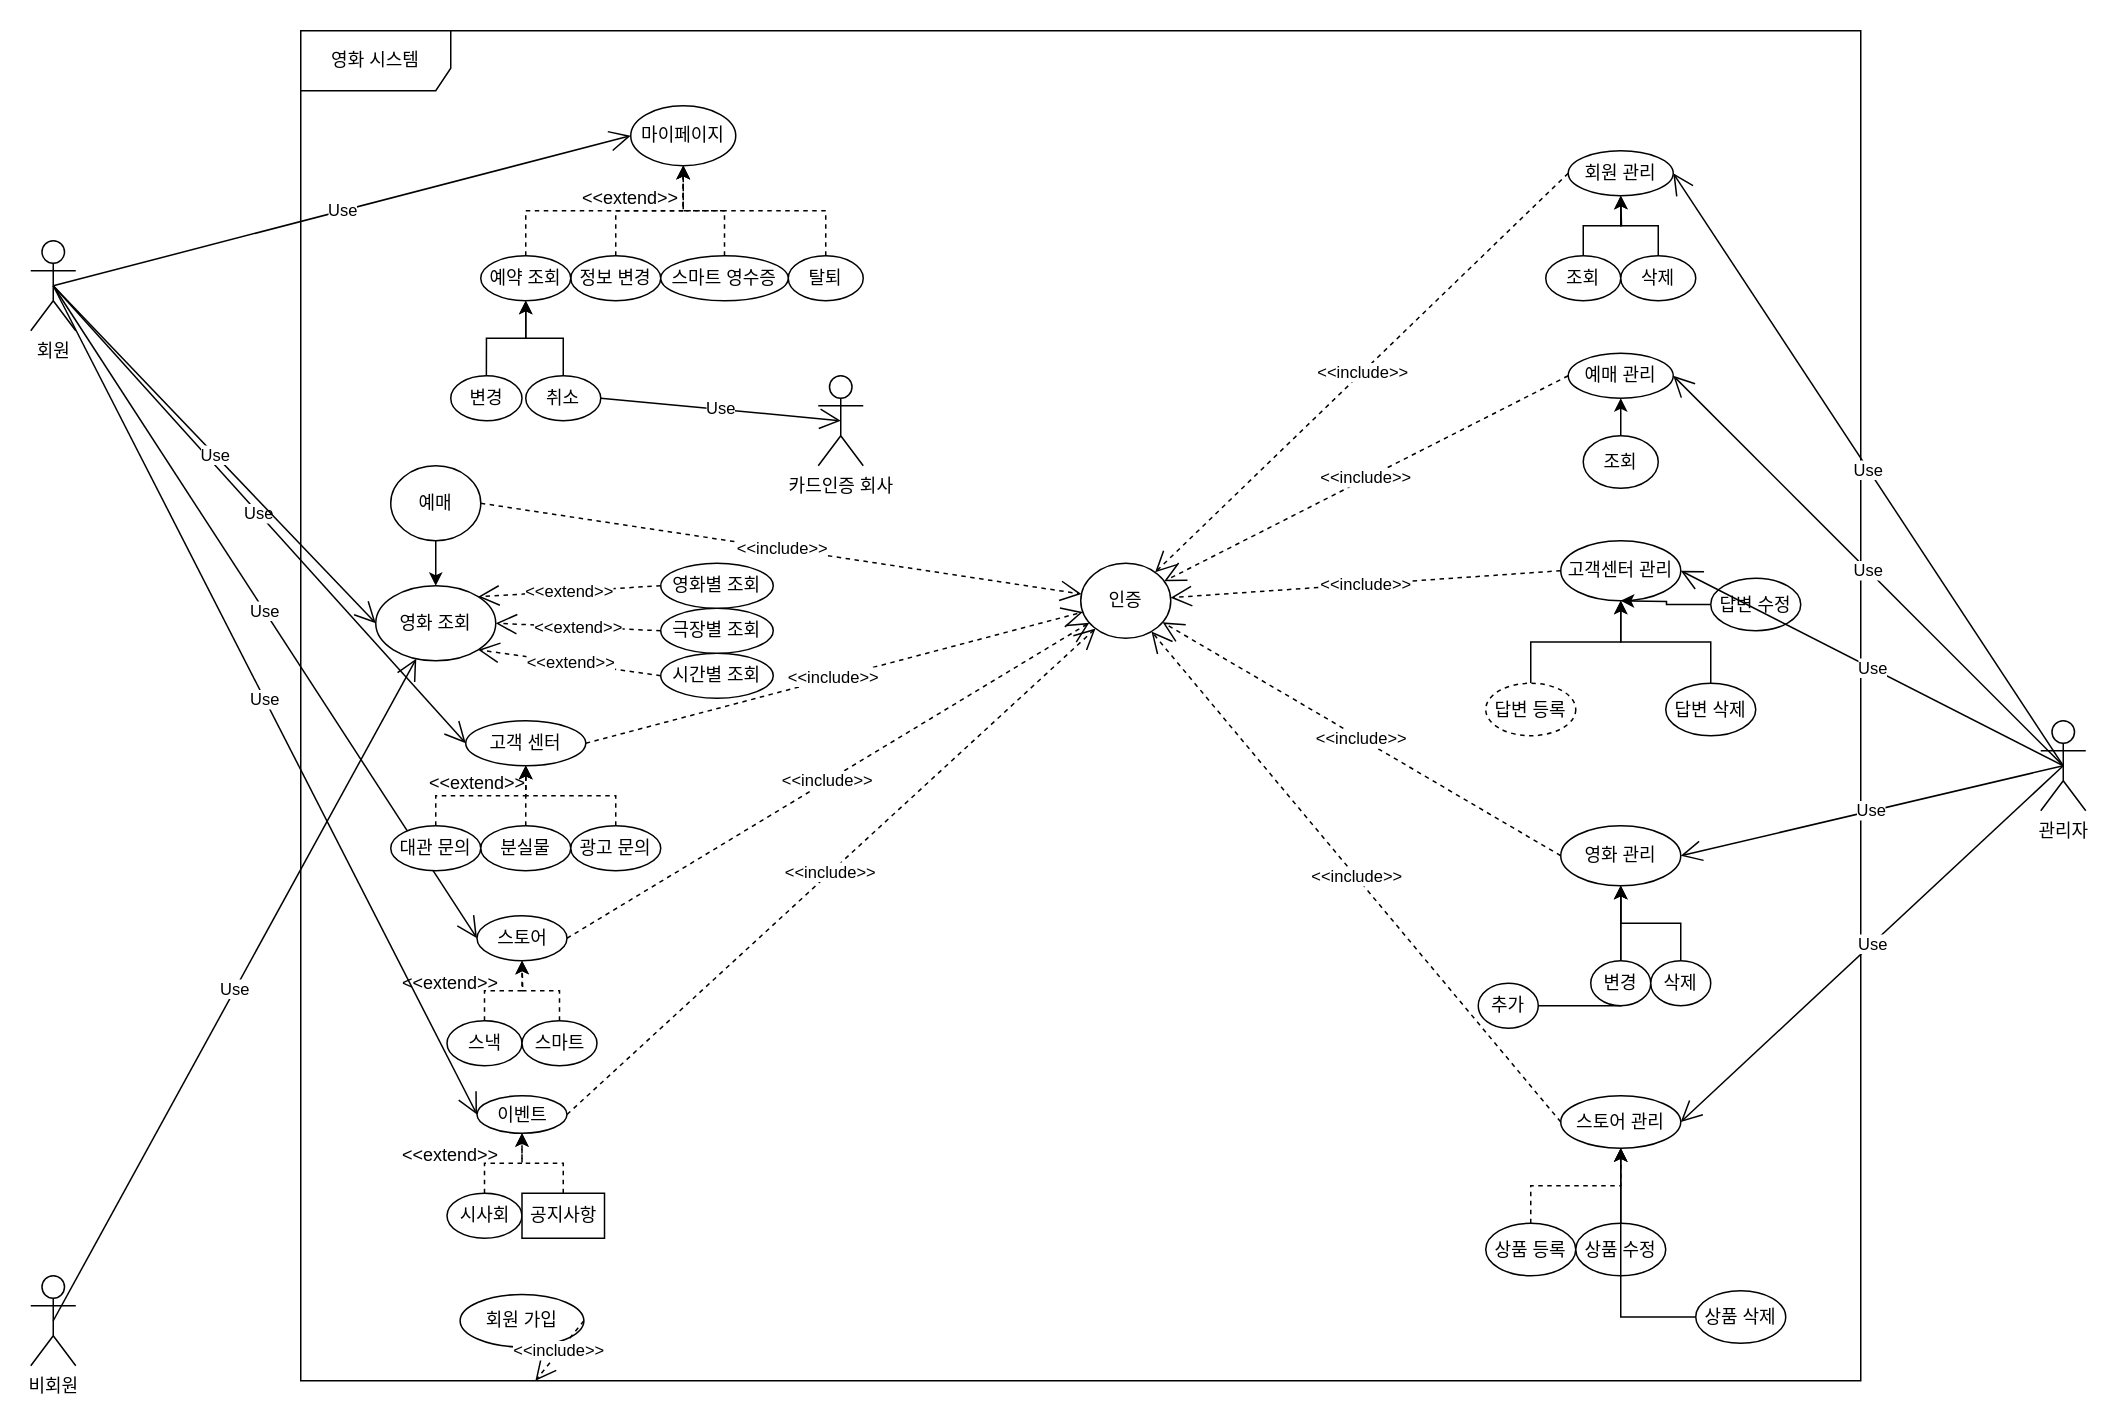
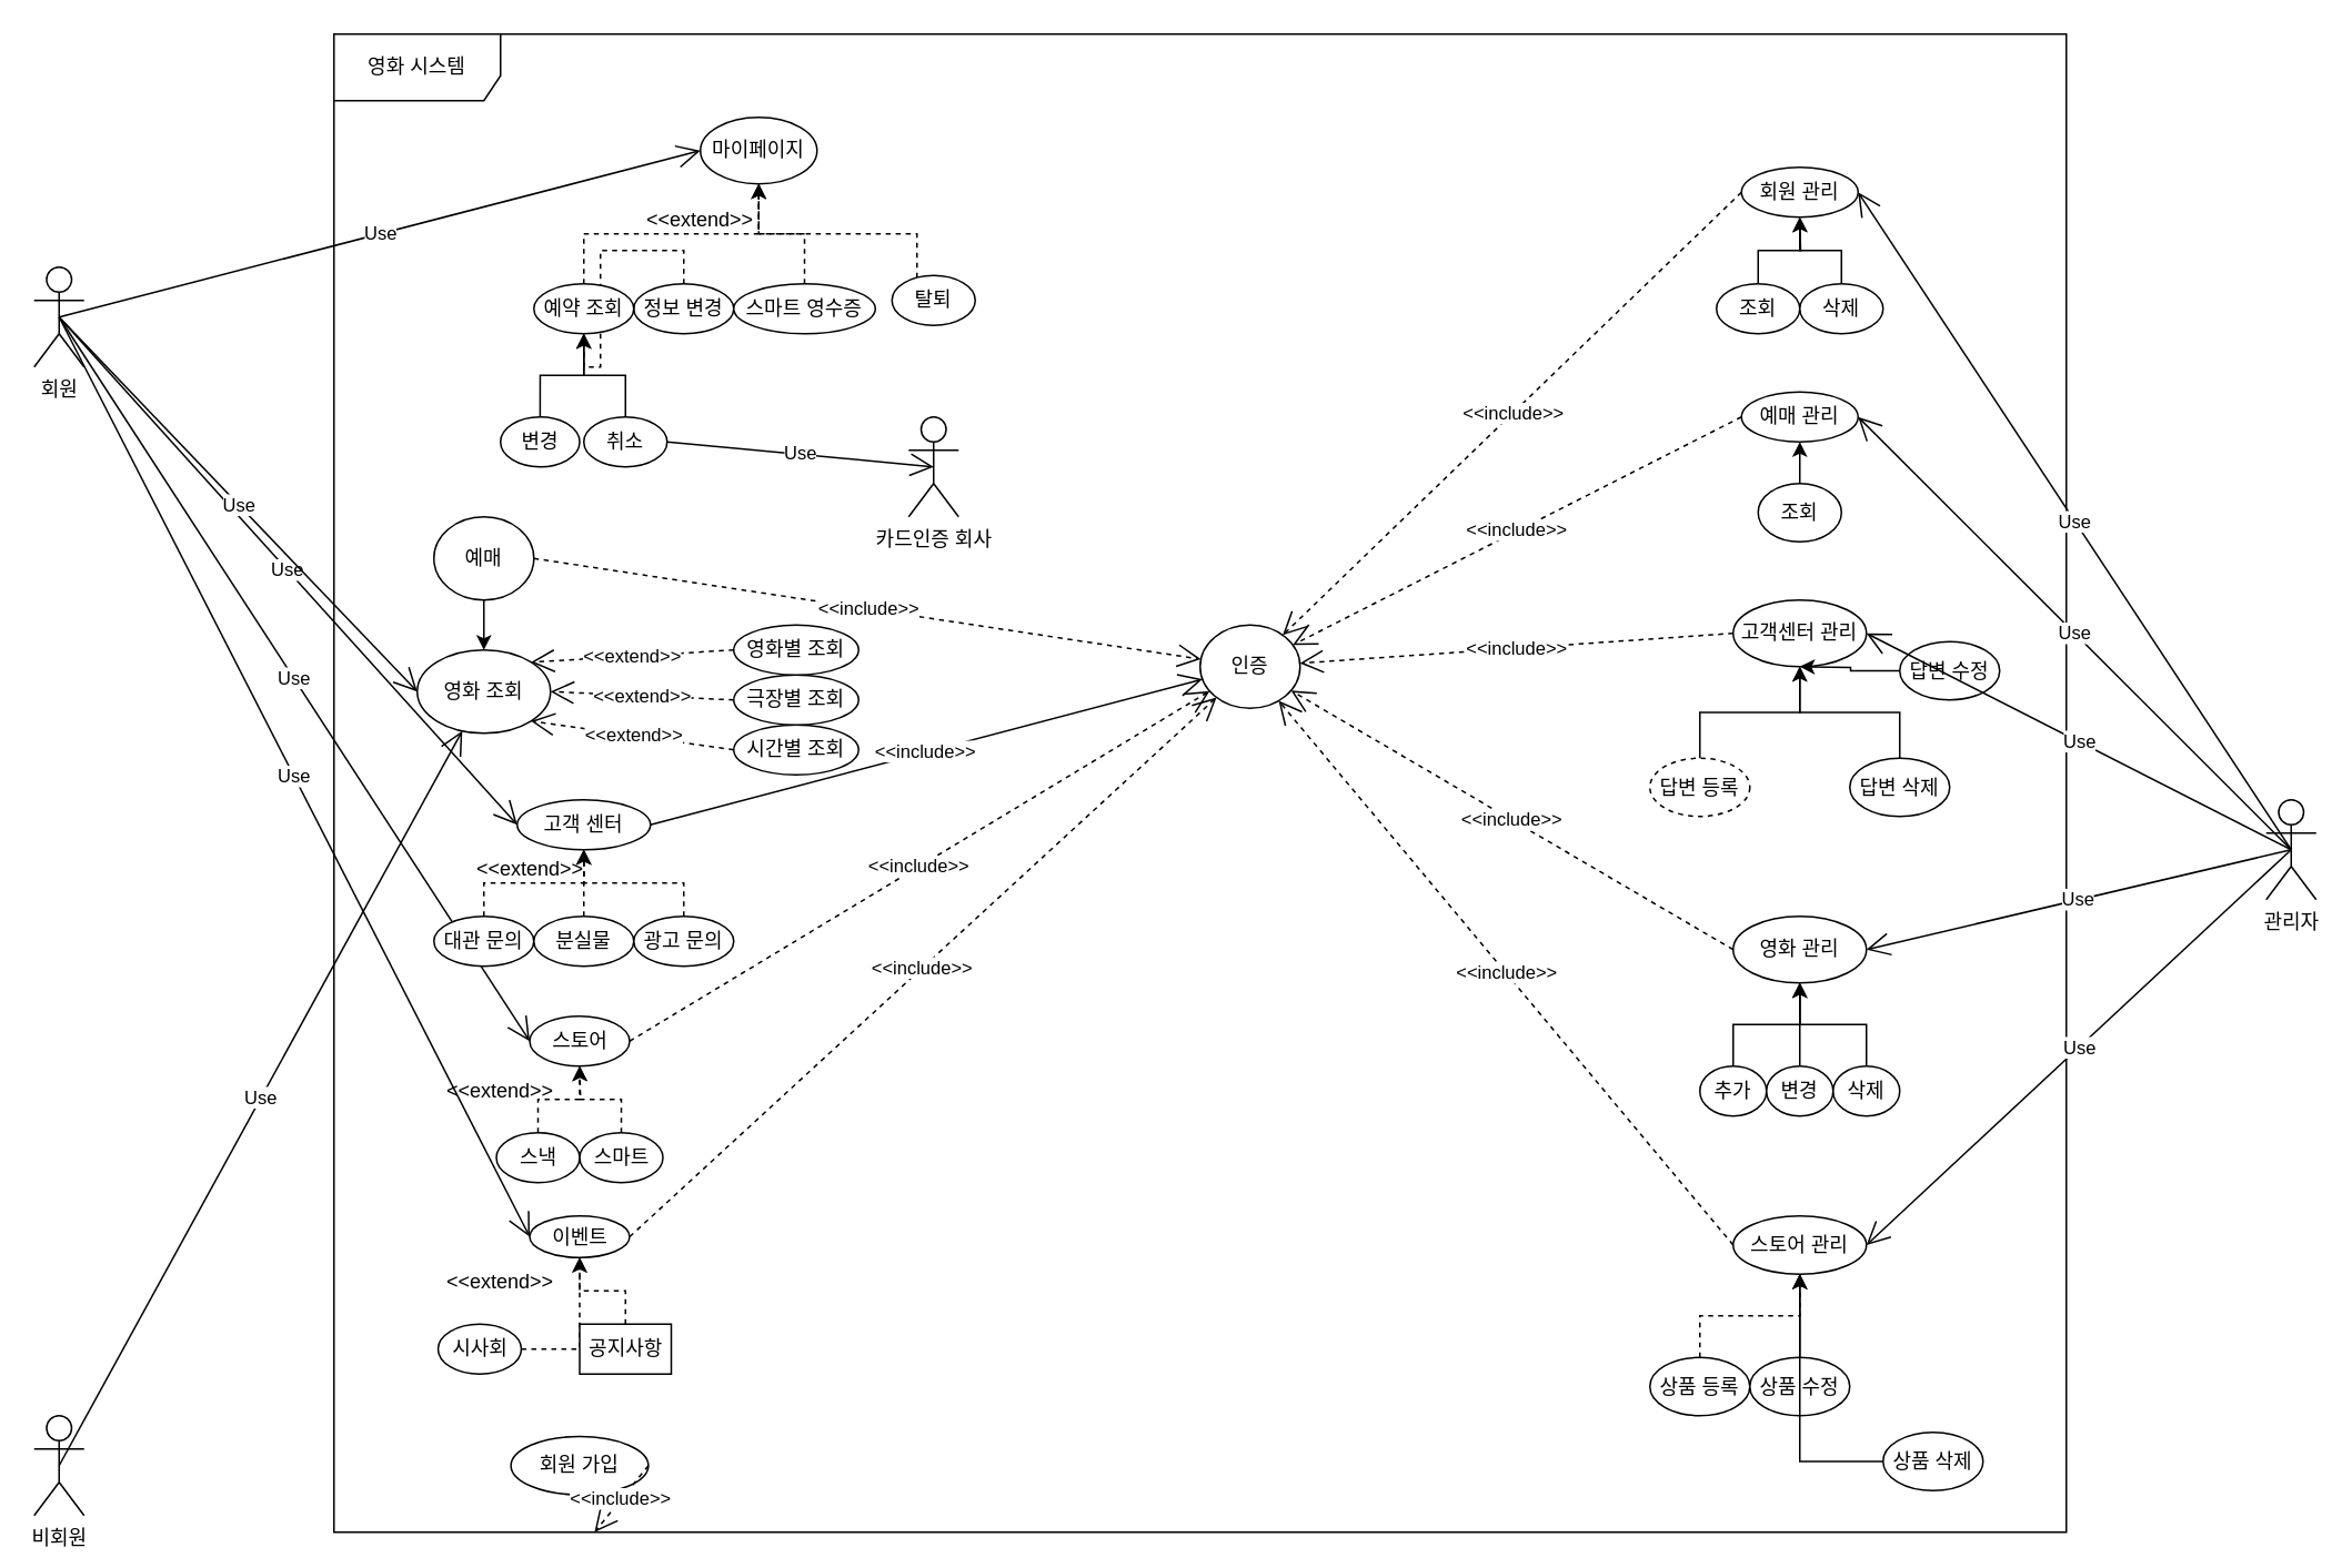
- <mxCell id="22" style="edgeStyle=orthogonalEdgeStyle;rounded=0;orthogonalLoop=1;jettySize=auto;html=1;entryX=0.5;entryY=1;entryDx=0;entryDy=0;dashed=1;" parent="1" source="23" target="8" edge="1"><mxGeometry relative="1" as="geometry" /></mxCell>
+ <mxCell id="22" style="edgeStyle=orthogonalEdgeStyle;rounded=0;orthogonalLoop=1;jettySize=auto;html=1;dashed=1;" parent="1" source="23" target="24" edge="1"><mxGeometry relative="1" as="geometry" /></mxCell>
- <mxCell id="21" value="탈퇴" style="ellipse;whiteSpace=wrap;html=1;" parent="1" vertex="1"><mxGeometry x="525" y="170" width="50" height="30" as="geometry" /></mxCell>
+ <mxCell id="21" value="탈퇴" style="ellipse;whiteSpace=wrap;html=1;" parent="1" vertex="1"><mxGeometry x="535" y="165" width="50" height="30" as="geometry" /></mxCell>
- <mxCell id="30" value="&amp;lt;&amp;lt;include&amp;gt;&amp;gt;" style="endArrow=open;endSize=12;html=1;rounded=0;exitX=1;exitY=0.5;exitDx=0;exitDy=0;dashed=1;" parent="1" source="9" target="25" edge="1"><mxGeometry width="160" relative="1" as="geometry"><mxPoint x="460" y="505" as="sourcePoint" /><mxPoint x="685" y="695" as="targetPoint" /></mxGeometry></mxCell>
+ <mxCell id="30" value="&amp;lt;&amp;lt;include&amp;gt;&amp;gt;" style="endArrow=open;endSize=12;html=1;rounded=0;exitX=1;exitY=0.5;exitDx=0;exitDy=0;dashed=0;" parent="1" source="9" target="25" edge="1"><mxGeometry width="160" relative="1" as="geometry"><mxPoint x="460" y="505" as="sourcePoint" /><mxPoint x="685" y="695" as="targetPoint" /></mxGeometry></mxCell>
- <mxCell id="71" value="추가" style="ellipse;whiteSpace=wrap;html=1;" parent="1" vertex="1"><mxGeometry x="985" y="655" width="40" height="30" as="geometry" /></mxCell>
+ <mxCell id="71" value="추가" style="ellipse;whiteSpace=wrap;html=1;" parent="1" vertex="1"><mxGeometry x="1020" y="640" width="40" height="30" as="geometry" /></mxCell>
- <mxCell id="34" value="시사회" style="ellipse;whiteSpace=wrap;html=1;" parent="1" vertex="1"><mxGeometry x="297.5" y="795" width="50" height="30" as="geometry" /></mxCell>
+ <mxCell id="34" value="시사회" style="ellipse;whiteSpace=wrap;html=1;" parent="1" vertex="1"><mxGeometry x="262.5" y="795" width="50" height="30" as="geometry" /></mxCell>
